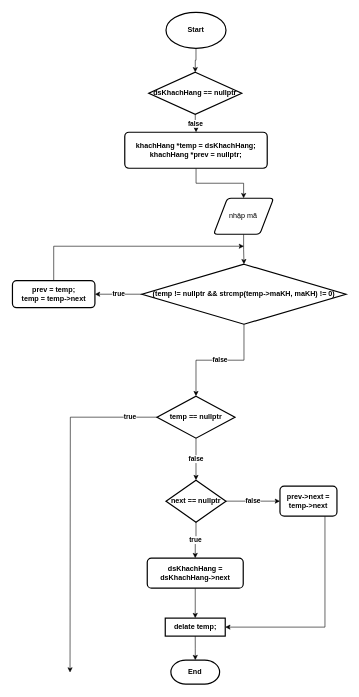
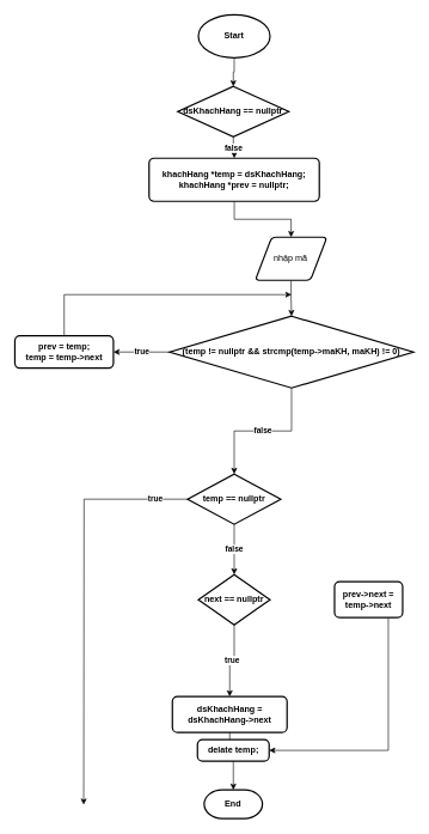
- <mxCell id="15" value="false" style="edgeStyle=orthogonalEdgeStyle;rounded=0;orthogonalLoop=1;jettySize=auto;html=1;fontStyle=1" parent="1" source="16" target="20" edge="1"><mxGeometry relative="1" as="geometry"><mxPoint x="466" y="835" as="targetPoint" /></mxGeometry></mxCell>
- <mxCell id="18" value="dsKhachHang = dsKhachHang-&amp;gt;next" style="rounded=1;whiteSpace=wrap;html=1;absoluteArcSize=1;arcSize=14;strokeWidth=2;fontStyle=1" parent="1" vertex="1"><mxGeometry x="244.75" y="930" width="160" height="50" as="geometry" /></mxCell>
+ <mxCell id="18" value="dsKhachHang = dsKhachHang-&amp;gt;next" style="rounded=1;whiteSpace=wrap;html=1;absoluteArcSize=1;arcSize=14;strokeWidth=2;fontStyle=1" parent="1" vertex="1"><mxGeometry x="239.75" y="970" width="160" height="50" as="geometry" /></mxCell>
- <mxCell id="22" value="delate temp;" style="whiteSpace=wrap;html=1;absoluteArcSize=1;arcSize=14;strokeWidth=2;fontStyle=1;rounded=0;" parent="1" vertex="1"><mxGeometry x="274.75" y="1030" width="100" height="30" as="geometry" /></mxCell>
+ <mxCell id="22" value="delate temp;" style="rounded=1;whiteSpace=wrap;html=1;absoluteArcSize=1;arcSize=14;strokeWidth=2;fontStyle=1" parent="1" vertex="1"><mxGeometry x="274.75" y="1030" width="100" height="30" as="geometry" /></mxCell>
